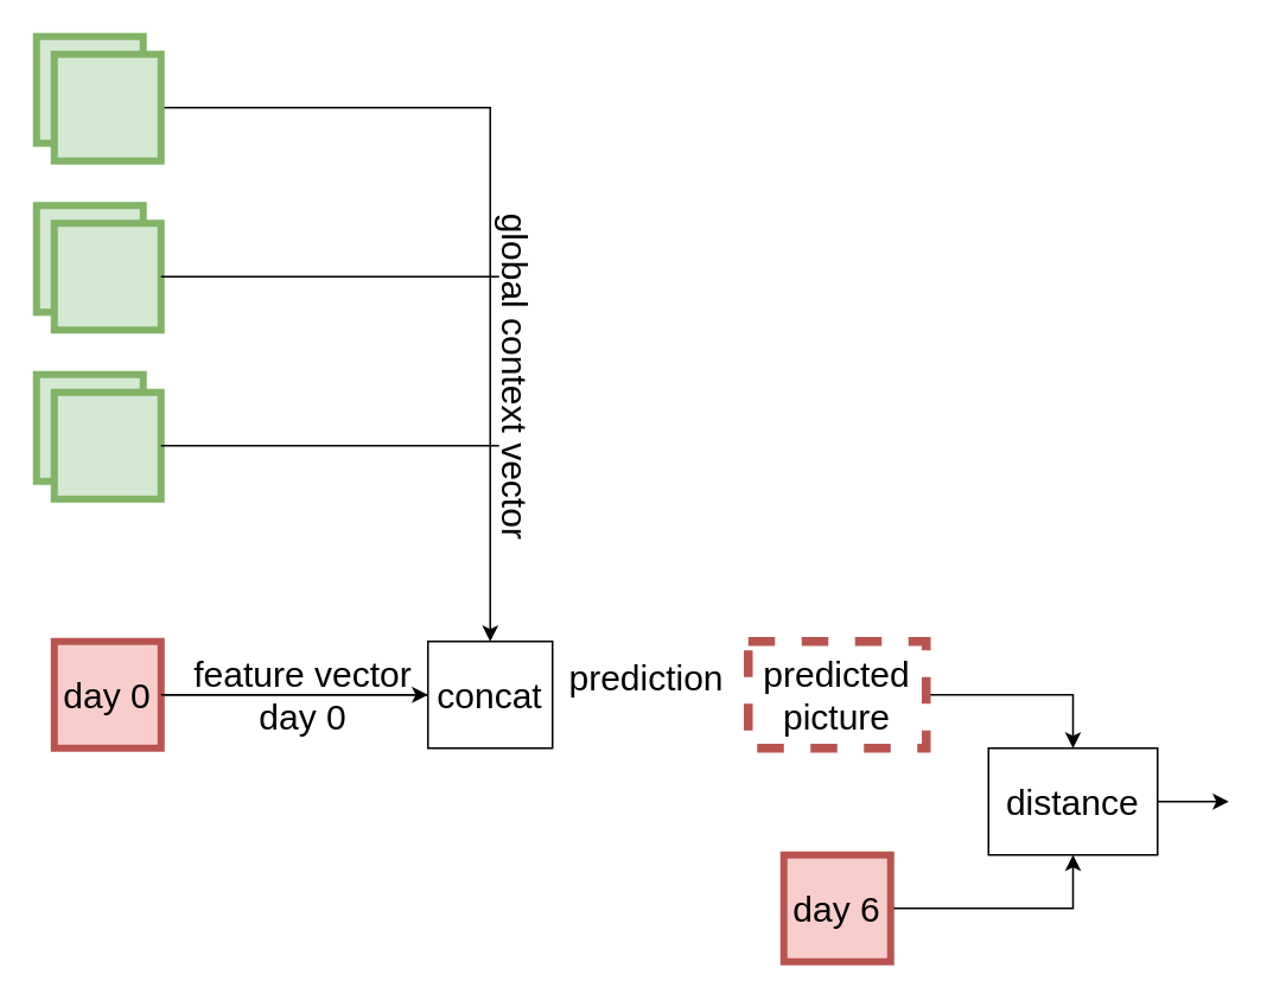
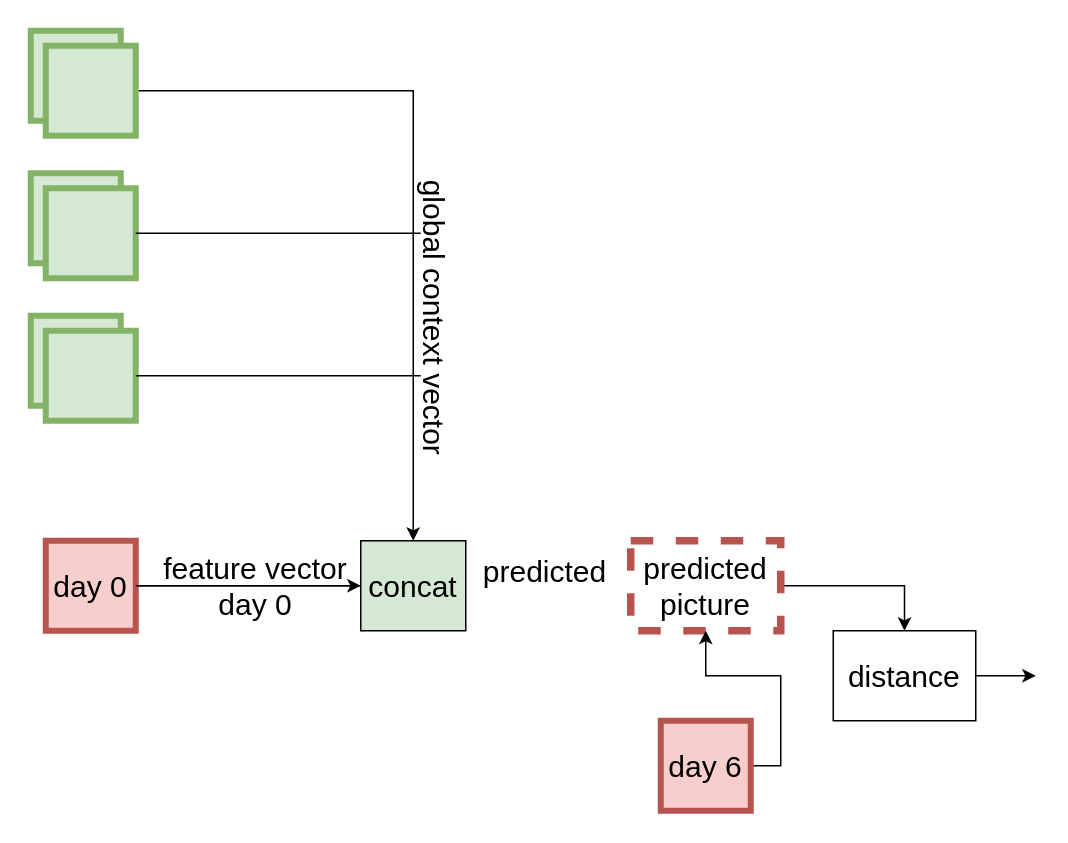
- <mxCell id="22" value="&lt;font style=&quot;font-size: 20px&quot;&gt;prediction&lt;/font&gt;" style="text;html=1;strokeColor=none;fillColor=none;align=center;verticalAlign=middle;whiteSpace=wrap;rounded=0;" parent="1" vertex="1"><mxGeometry x="312.5" y="370" width="100" height="20" as="geometry" /></mxCell>
+ <mxCell id="22" value="&lt;font style=&quot;font-size: 20px&quot;&gt;predicted&lt;/font&gt;" style="text;html=1;strokeColor=none;fillColor=none;align=center;verticalAlign=middle;whiteSpace=wrap;rounded=0;" parent="1" vertex="1"><mxGeometry x="312.5" y="370" width="100" height="20" as="geometry" /></mxCell>
- <mxCell id="16" value="&lt;span style=&quot;font-size: 20px&quot;&gt;concat&lt;/span&gt;" style="rounded=0;whiteSpace=wrap;html=1;" parent="1" vertex="1"><mxGeometry x="240" y="360" width="70" height="60" as="geometry" /></mxCell>
+ <mxCell id="16" value="&lt;span style=&quot;font-size: 20px&quot;&gt;concat&lt;/span&gt;" style="rounded=0;whiteSpace=wrap;html=1;fillColor=#d5e8d4;" parent="1" vertex="1"><mxGeometry x="240" y="360" width="70" height="60" as="geometry" /></mxCell>
- <mxCell id="19" style="edgeStyle=orthogonalEdgeStyle;rounded=0;orthogonalLoop=1;jettySize=auto;html=1;exitX=1;exitY=0.5;exitDx=0;exitDy=0;entryX=0.5;entryY=1;entryDx=0;entryDy=0;endArrow=classic;endFill=1;" parent="1" source="20" target="21" edge="1"><mxGeometry relative="1" as="geometry" /></mxCell>
+ <mxCell id="19" style="edgeStyle=orthogonalEdgeStyle;rounded=0;orthogonalLoop=1;jettySize=auto;html=1;exitX=1;exitY=0.5;exitDx=0;exitDy=0;endArrow=classic;endFill=1;" parent="1" source="20" target="18" edge="1"><mxGeometry relative="1" as="geometry" /></mxCell>
